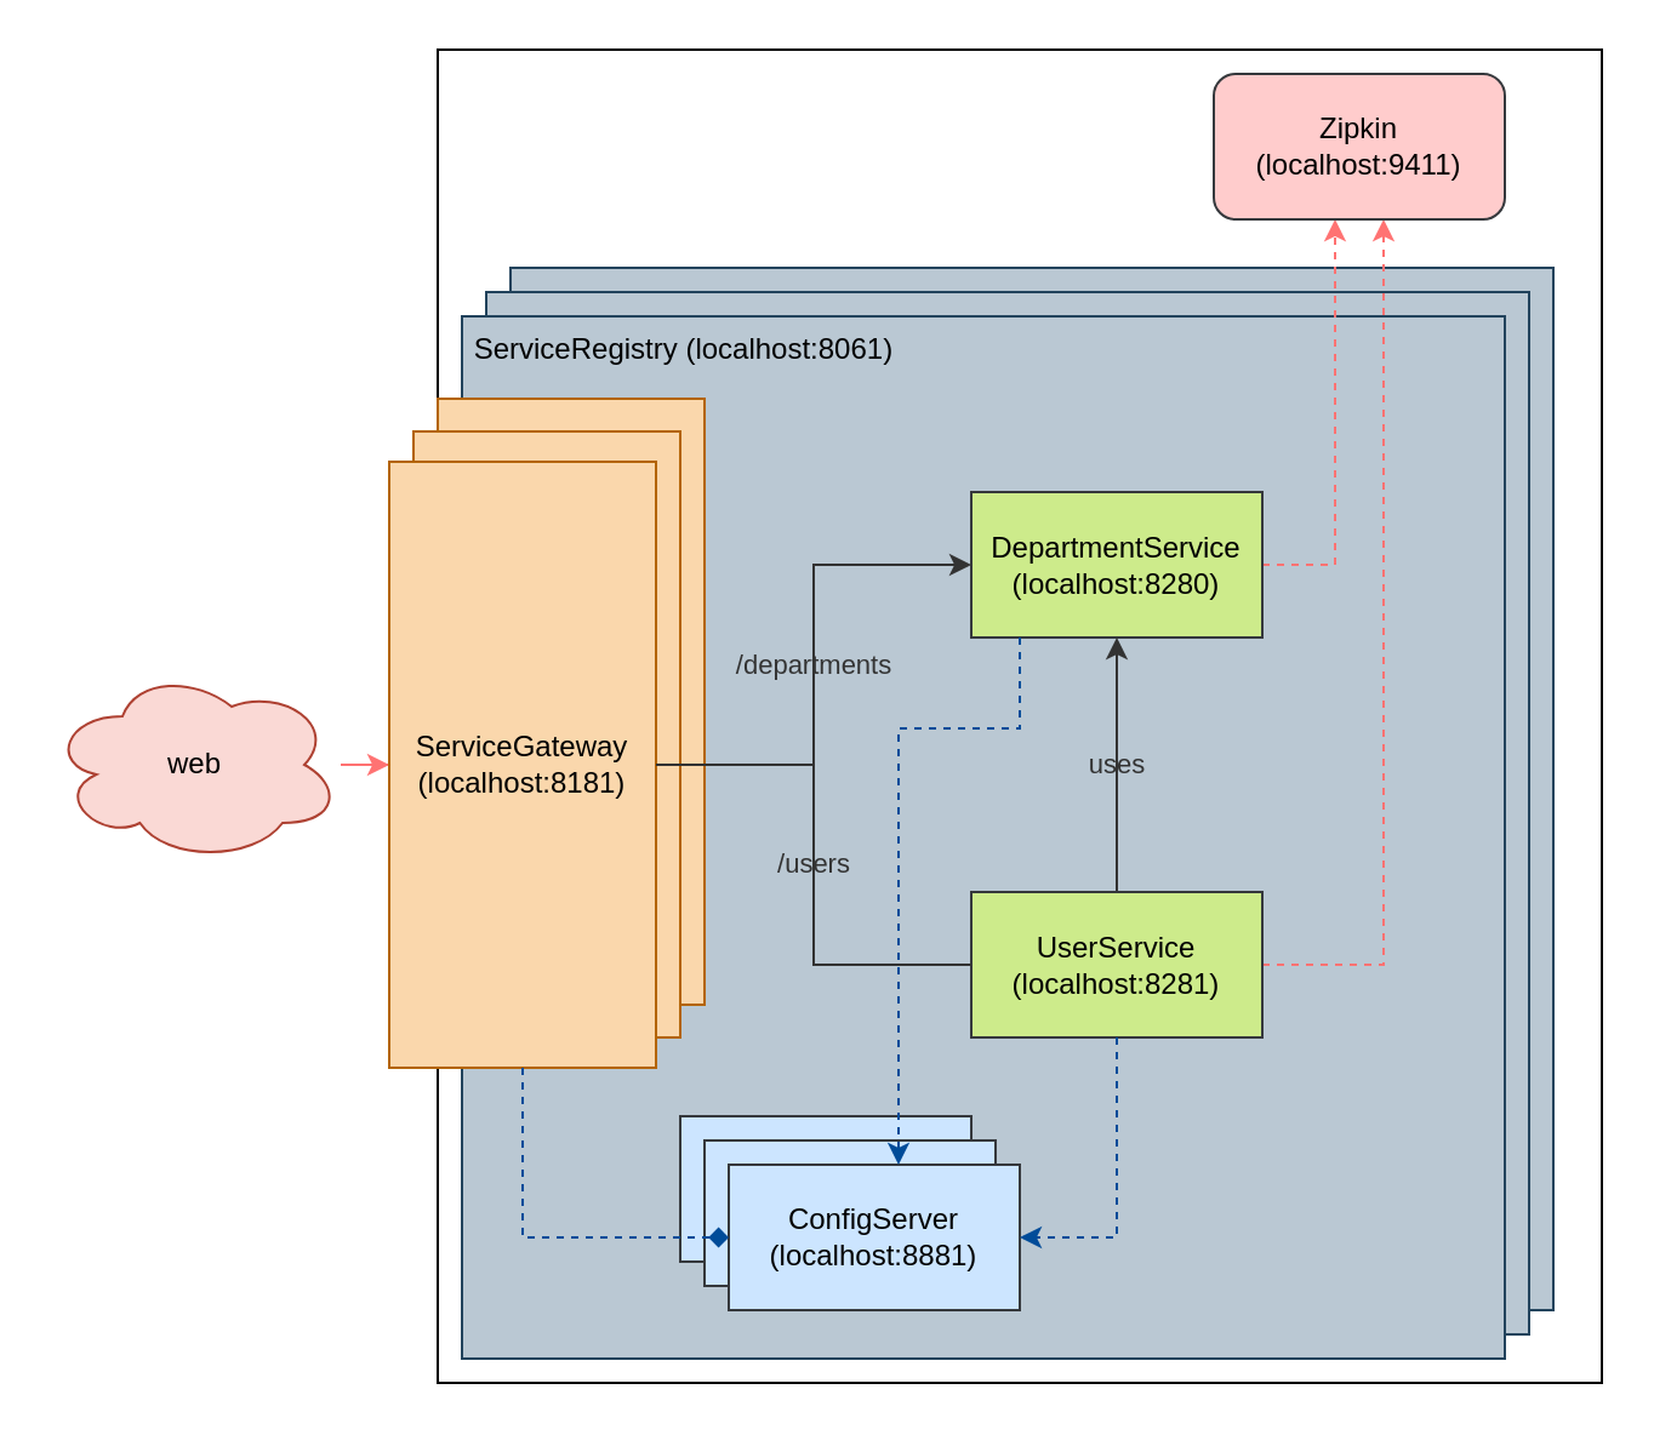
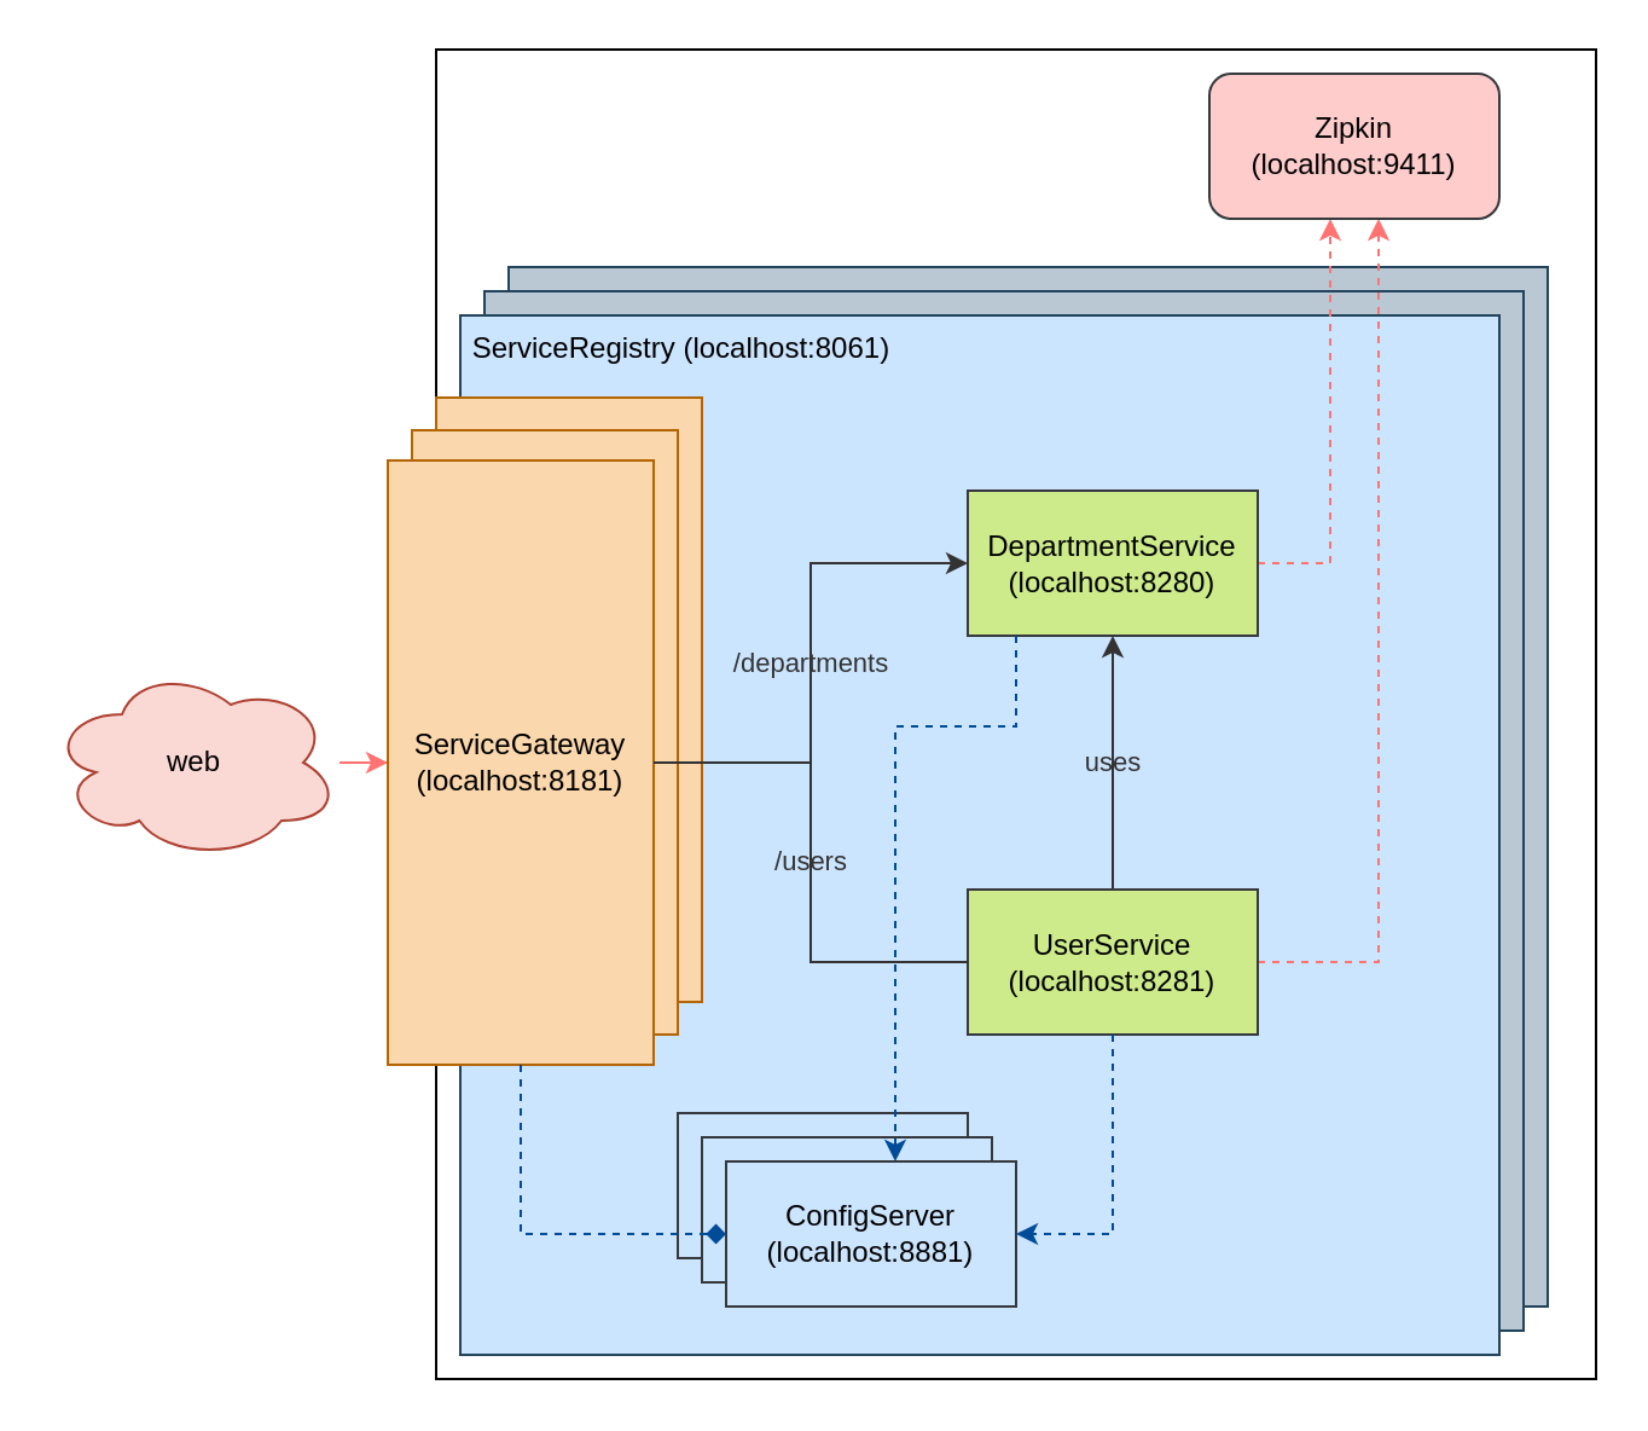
- <mxCell id="5" value="&amp;nbsp;ServiceRegistry (localhost:8061)" style="rounded=0;whiteSpace=wrap;html=1;fillColor=#bac8d3;align=left;verticalAlign=top;strokeColor=#23445d;fontColor=#000000;" parent="1" vertex="1"><mxGeometry x="190" y="130" width="430" height="430" as="geometry" /></mxCell>
+ <mxCell id="5" value="&amp;nbsp;ServiceRegistry (localhost:8061)" style="rounded=0;whiteSpace=wrap;html=1;fillColor=#cce5ff;align=left;verticalAlign=top;strokeColor=#23445d;fontColor=#000000;" parent="1" vertex="1"><mxGeometry x="190" y="130" width="430" height="430" as="geometry" /></mxCell>
